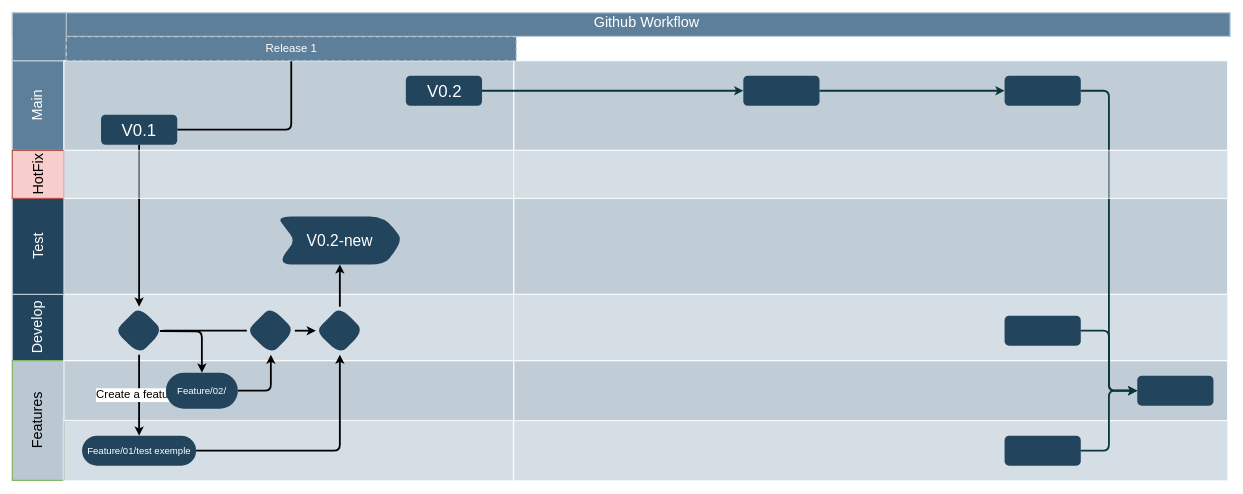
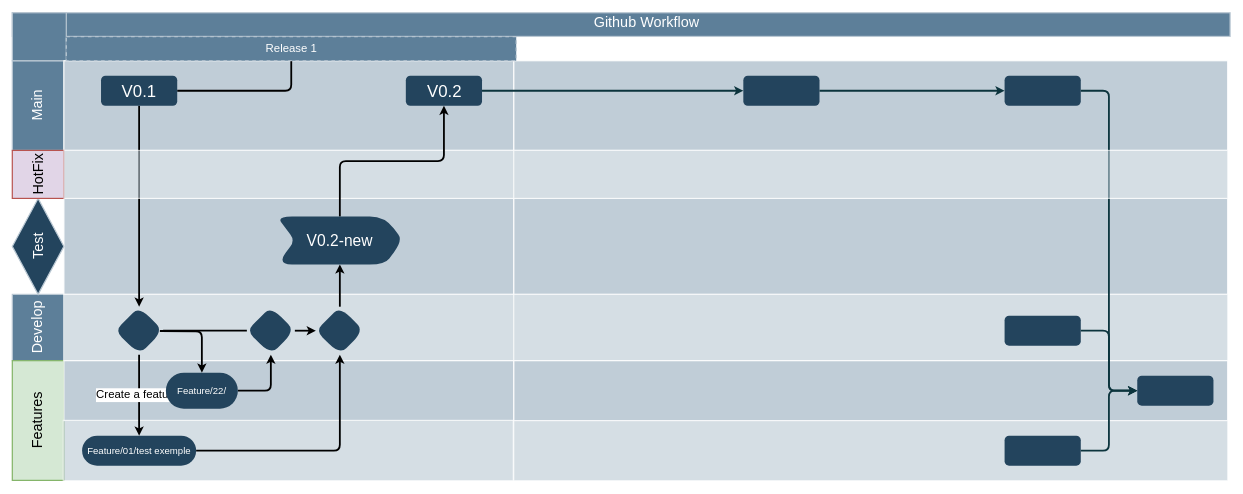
- <mxCell id="19" value="V0.1" style="rounded=1;fillColor=#23445D;strokeColor=none;strokeWidth=2;fontFamily=Helvetica;html=1;gradientColor=none;fontSize=28;fontStyle=0;fontColor=#FFFFFF;" parent="1" vertex="1"><mxGeometry x="167.895" y="190.5" width="127" height="50" as="geometry" /></mxCell>
+ <mxCell id="19" value="V0.1" style="rounded=1;fillColor=#23445D;strokeColor=none;strokeWidth=2;fontFamily=Helvetica;html=1;gradientColor=none;fontSize=28;fontStyle=0;fontColor=#FFFFFF;" parent="1" vertex="1"><mxGeometry x="167.895" y="125.5" width="127" height="50" as="geometry" /></mxCell>
+ <mxCell id="49" style="edgeStyle=orthogonalEdgeStyle;rounded=1;orthogonalLoop=1;jettySize=auto;html=1;exitX=0.5;exitY=0;exitDx=0;exitDy=0;entryX=0.5;entryY=1;entryDx=0;entryDy=0;labelBackgroundColor=none;fontSize=26;fontColor=#FFFFFF;strokeWidth=3;" edge="1" parent="1" source="50" target="20"><mxGeometry relative="1" as="geometry" /></mxCell>
- <mxCell id="40" value="HotFix" style="strokeColor=#b85450;fillColor=#f8cecc;fontSize=24;strokeWidth=2;horizontal=0;fontFamily=Helvetica;html=1;fontStyle=0" vertex="1" parent="1"><mxGeometry x="20" y="250" width="86" height="80" as="geometry" /></mxCell>
+ <mxCell id="40" value="HotFix" style="strokeColor=#b85450;fillColor=#e1d5e7;fontSize=24;strokeWidth=2;horizontal=0;fontFamily=Helvetica;html=1;fontStyle=0;" vertex="1" parent="1"><mxGeometry x="20" y="250" width="86" height="80" as="geometry" /></mxCell>
- <mxCell id="36" value="Test" style="strokeColor=#BAC8D3;fillColor=#23445D;fontSize=24;strokeWidth=2;horizontal=0;fontFamily=Helvetica;html=1;fontColor=#FFFFFF;fontStyle=0" vertex="1" parent="1"><mxGeometry x="20" y="330" width="86" height="160" as="geometry" /></mxCell>
+ <mxCell id="36" value="Test" style="rhombus;strokeColor=#BAC8D3;fillColor=#23445D;fontSize=24;strokeWidth=2;horizontal=0;fontFamily=Helvetica;html=1;fontColor=#FFFFFF;fontStyle=0;" vertex="1" parent="1"><mxGeometry x="20" y="330" width="86" height="160" as="geometry" /></mxCell>
- <mxCell id="5" value="Develop" style="strokeColor=#BAC8D3;fillColor=#23445D;fontSize=24;strokeWidth=2;horizontal=0;fontFamily=Helvetica;html=1;fontColor=#FFFFFF;fontStyle=0" parent="1" vertex="1"><mxGeometry x="20" y="490" width="86" height="110.5" as="geometry" /></mxCell>
+ <mxCell id="5" value="Develop" style="strokeColor=#BAC8D3;fillColor=#5d7f99;fontSize=24;strokeWidth=2;horizontal=0;fontFamily=Helvetica;html=1;fontColor=#FFFFFF;fontStyle=0;" parent="1" vertex="1"><mxGeometry x="20" y="490" width="86" height="110.5" as="geometry" /></mxCell>
- <mxCell id="42" value="Feature/02/" style="whiteSpace=wrap;html=1;rounded=1;fontSize=16;fontColor=#FFFFFF;fontStyle=0;strokeColor=none;strokeWidth=2;fillColor=#23445D;arcSize=50;" vertex="1" parent="1"><mxGeometry x="276.005" y="620.5" width="120" height="60" as="geometry" /></mxCell>
+ <mxCell id="42" value="Feature/22/" style="whiteSpace=wrap;html=1;rounded=1;fontSize=16;fontColor=#FFFFFF;fontStyle=0;strokeColor=none;strokeWidth=2;fillColor=#23445D;arcSize=50;" vertex="1" parent="1"><mxGeometry x="276.005" y="620.5" width="120" height="60" as="geometry" /></mxCell>
- <mxCell id="6" value="Features" style="strokeColor=#82b366;fillColor=#bac8d3;fontSize=24;strokeWidth=2;horizontal=0;fontFamily=Helvetica;html=1;fontStyle=0;" parent="1" vertex="1"><mxGeometry x="20" y="600.5" width="86" height="199.5" as="geometry" /></mxCell>
+ <mxCell id="6" value="Features" style="strokeColor=#82b366;fillColor=#d5e8d4;fontSize=24;strokeWidth=2;horizontal=0;fontFamily=Helvetica;html=1;fontStyle=0" parent="1" vertex="1"><mxGeometry x="20" y="600.5" width="86" height="199.5" as="geometry" /></mxCell>
